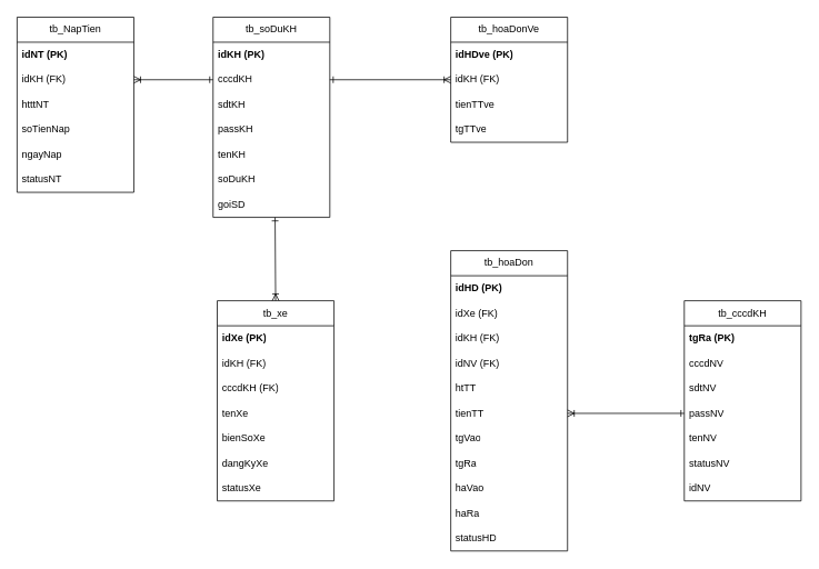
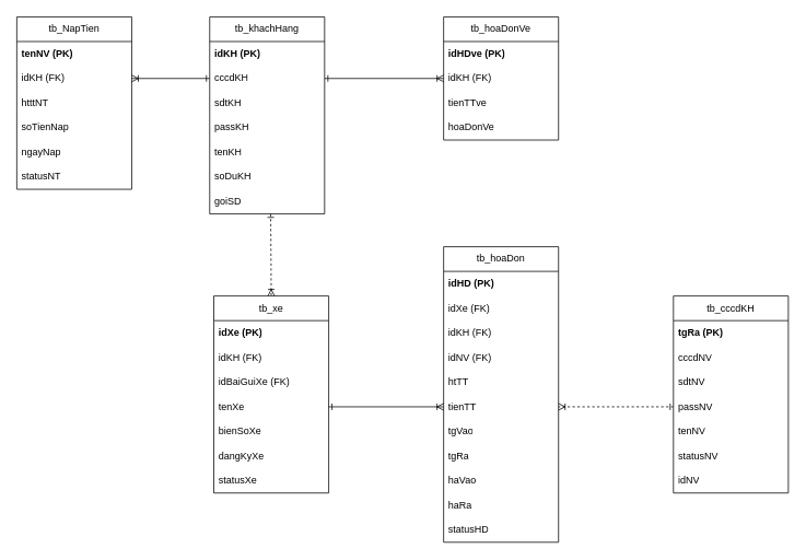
- <mxCell id="2" value="tb_soDuKH" style="swimlane;fontStyle=0;childLayout=stackLayout;horizontal=1;startSize=30;horizontalStack=0;resizeParent=1;resizeParentMax=0;resizeLast=0;collapsible=1;marginBottom=0;whiteSpace=wrap;html=1;" parent="1" vertex="1"><mxGeometry x="255" y="20" width="140" height="240" as="geometry" /></mxCell>
+ <mxCell id="2" value="tb_khachHang" style="swimlane;fontStyle=0;childLayout=stackLayout;horizontal=1;startSize=30;horizontalStack=0;resizeParent=1;resizeParentMax=0;resizeLast=0;collapsible=1;marginBottom=0;whiteSpace=wrap;html=1;" parent="1" vertex="1"><mxGeometry x="255" y="20" width="140" height="240" as="geometry" /></mxCell>
- <mxCell id="19" value="&lt;b&gt;idNT (PK)&lt;/b&gt;" style="text;strokeColor=none;fillColor=none;align=left;verticalAlign=middle;spacingLeft=4;spacingRight=4;overflow=hidden;points=[[0,0.5],[1,0.5]];portConstraint=eastwest;rotatable=0;whiteSpace=wrap;html=1;" parent="18" vertex="1"><mxGeometry y="30" width="140" height="30" as="geometry" /></mxCell>
+ <mxCell id="19" value="&lt;b&gt;tenNV (PK)&lt;/b&gt;" style="text;strokeColor=none;fillColor=none;align=left;verticalAlign=middle;spacingLeft=4;spacingRight=4;overflow=hidden;points=[[0,0.5],[1,0.5]];portConstraint=eastwest;rotatable=0;whiteSpace=wrap;html=1;" parent="18" vertex="1"><mxGeometry y="30" width="140" height="30" as="geometry" /></mxCell>
- <mxCell id="49" value="tgTTve" style="text;strokeColor=none;fillColor=none;align=left;verticalAlign=middle;spacingLeft=4;spacingRight=4;overflow=hidden;points=[[0,0.5],[1,0.5]];portConstraint=eastwest;rotatable=0;whiteSpace=wrap;html=1;" parent="45" vertex="1"><mxGeometry y="120" width="140" height="30" as="geometry" /></mxCell>
+ <mxCell id="49" value="hoaDonVe" style="text;strokeColor=none;fillColor=none;align=left;verticalAlign=middle;spacingLeft=4;spacingRight=4;overflow=hidden;points=[[0,0.5],[1,0.5]];portConstraint=eastwest;rotatable=0;whiteSpace=wrap;html=1;" parent="45" vertex="1"><mxGeometry y="120" width="140" height="30" as="geometry" /></mxCell>
- <mxCell id="50" value="" style="fontSize=12;html=1;endArrow=ERoneToMany;rounded=0;exitX=0.531;exitY=1.007;exitDx=0;exitDy=0;exitPerimeter=0;entryX=0.5;entryY=0;entryDx=0;entryDy=0;startArrow=ERone;startFill=0;" parent="1" source="9" target="25" edge="1"><mxGeometry width="100" height="100" relative="1" as="geometry"><mxPoint x="370" y="410" as="sourcePoint" /><mxPoint x="470" y="310" as="targetPoint" /></mxGeometry></mxCell>
+ <mxCell id="50" value="" style="fontSize=12;html=1;endArrow=ERoneToMany;rounded=0;exitX=0.531;exitY=1.007;exitDx=0;exitDy=0;exitPerimeter=0;entryX=0.5;entryY=0;entryDx=0;entryDy=0;startArrow=ERone;startFill=0;dashed=1;" parent="1" source="9" target="25" edge="1"><mxGeometry width="100" height="100" relative="1" as="geometry"><mxPoint x="370" y="410" as="sourcePoint" /><mxPoint x="470" y="310" as="targetPoint" /></mxGeometry></mxCell>
- <mxCell id="28" value="cccdKH (FK)" style="text;strokeColor=none;fillColor=none;align=left;verticalAlign=middle;spacingLeft=4;spacingRight=4;overflow=hidden;points=[[0,0.5],[1,0.5]];portConstraint=eastwest;rotatable=0;whiteSpace=wrap;html=1;" parent="25" vertex="1"><mxGeometry y="90" width="140" height="30" as="geometry" /></mxCell>
+ <mxCell id="28" value="idBaiGuiXe (FK)" style="text;strokeColor=none;fillColor=none;align=left;verticalAlign=middle;spacingLeft=4;spacingRight=4;overflow=hidden;points=[[0,0.5],[1,0.5]];portConstraint=eastwest;rotatable=0;whiteSpace=wrap;html=1;" parent="25" vertex="1"><mxGeometry y="90" width="140" height="30" as="geometry" /></mxCell>
+ <mxCell id="51" value="" style="fontSize=12;html=1;endArrow=ERoneToMany;rounded=0;exitX=1;exitY=0.5;exitDx=0;exitDy=0;entryX=0;entryY=0.5;entryDx=0;entryDy=0;startArrow=ERone;startFill=0;" parent="1" source="29" target="39" edge="1"><mxGeometry width="100" height="100" relative="1" as="geometry"><mxPoint x="144" y="270" as="sourcePoint" /><mxPoint x="180" y="430" as="targetPoint" /></mxGeometry></mxCell>
- <mxCell id="52" value="" style="fontSize=12;html=1;endArrow=ERoneToMany;rounded=0;exitX=0;exitY=0.5;exitDx=0;exitDy=0;entryX=1;entryY=0.5;entryDx=0;entryDy=0;startArrow=ERone;startFill=0;" parent="1" source="14" target="39" edge="1"><mxGeometry width="100" height="100" relative="1" as="geometry"><mxPoint x="154" y="280" as="sourcePoint" /><mxPoint x="190" y="440" as="targetPoint" /></mxGeometry></mxCell>
+ <mxCell id="52" value="" style="fontSize=12;html=1;endArrow=ERoneToMany;rounded=0;exitX=0;exitY=0.5;exitDx=0;exitDy=0;entryX=1;entryY=0.5;entryDx=0;entryDy=0;startArrow=ERone;startFill=0;dashed=1;" parent="1" source="14" target="39" edge="1"><mxGeometry width="100" height="100" relative="1" as="geometry"><mxPoint x="154" y="280" as="sourcePoint" /><mxPoint x="190" y="440" as="targetPoint" /></mxGeometry></mxCell>
